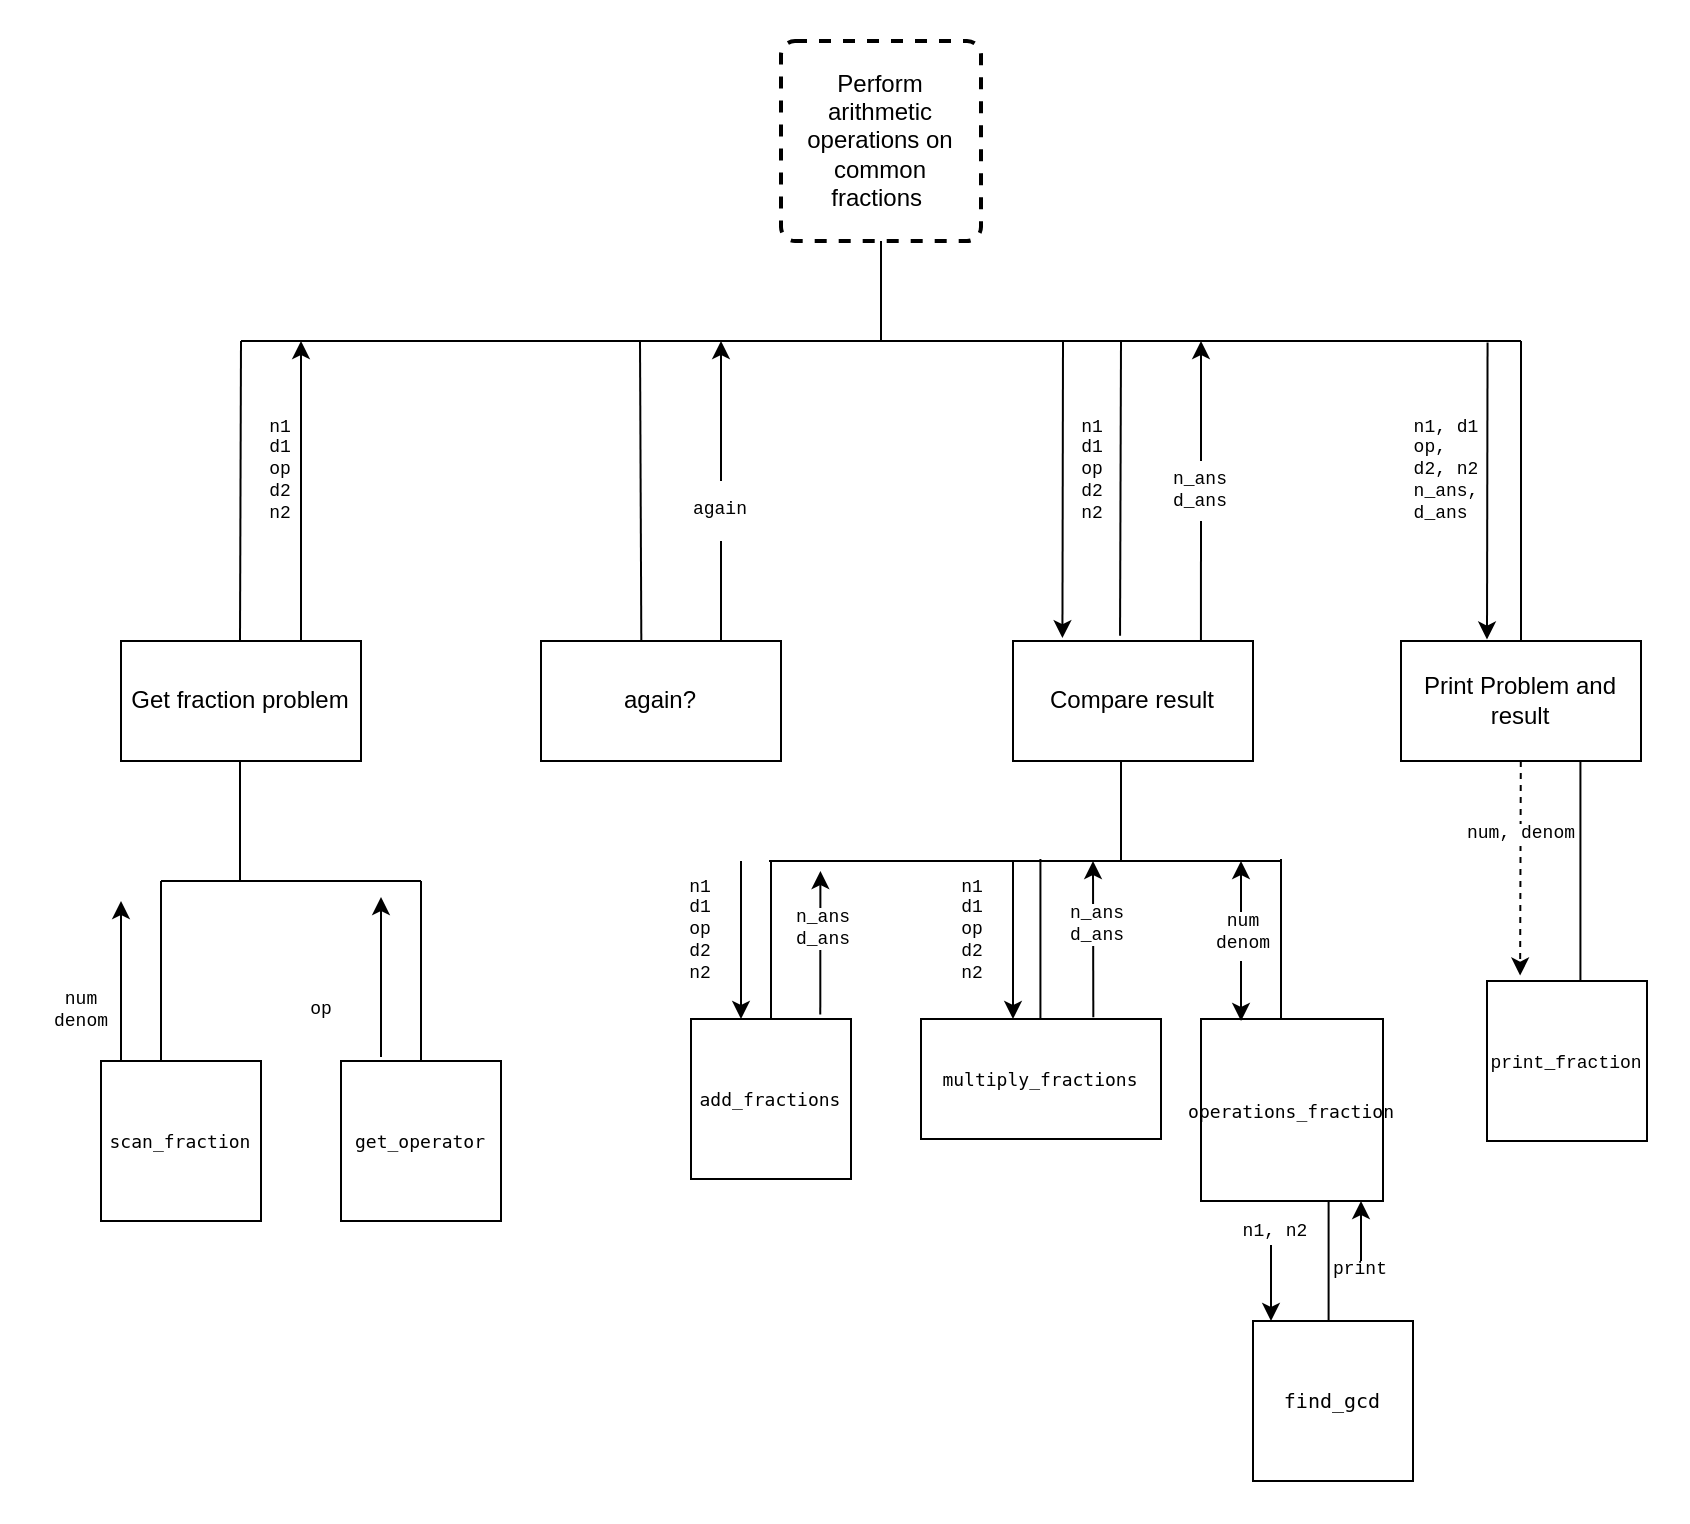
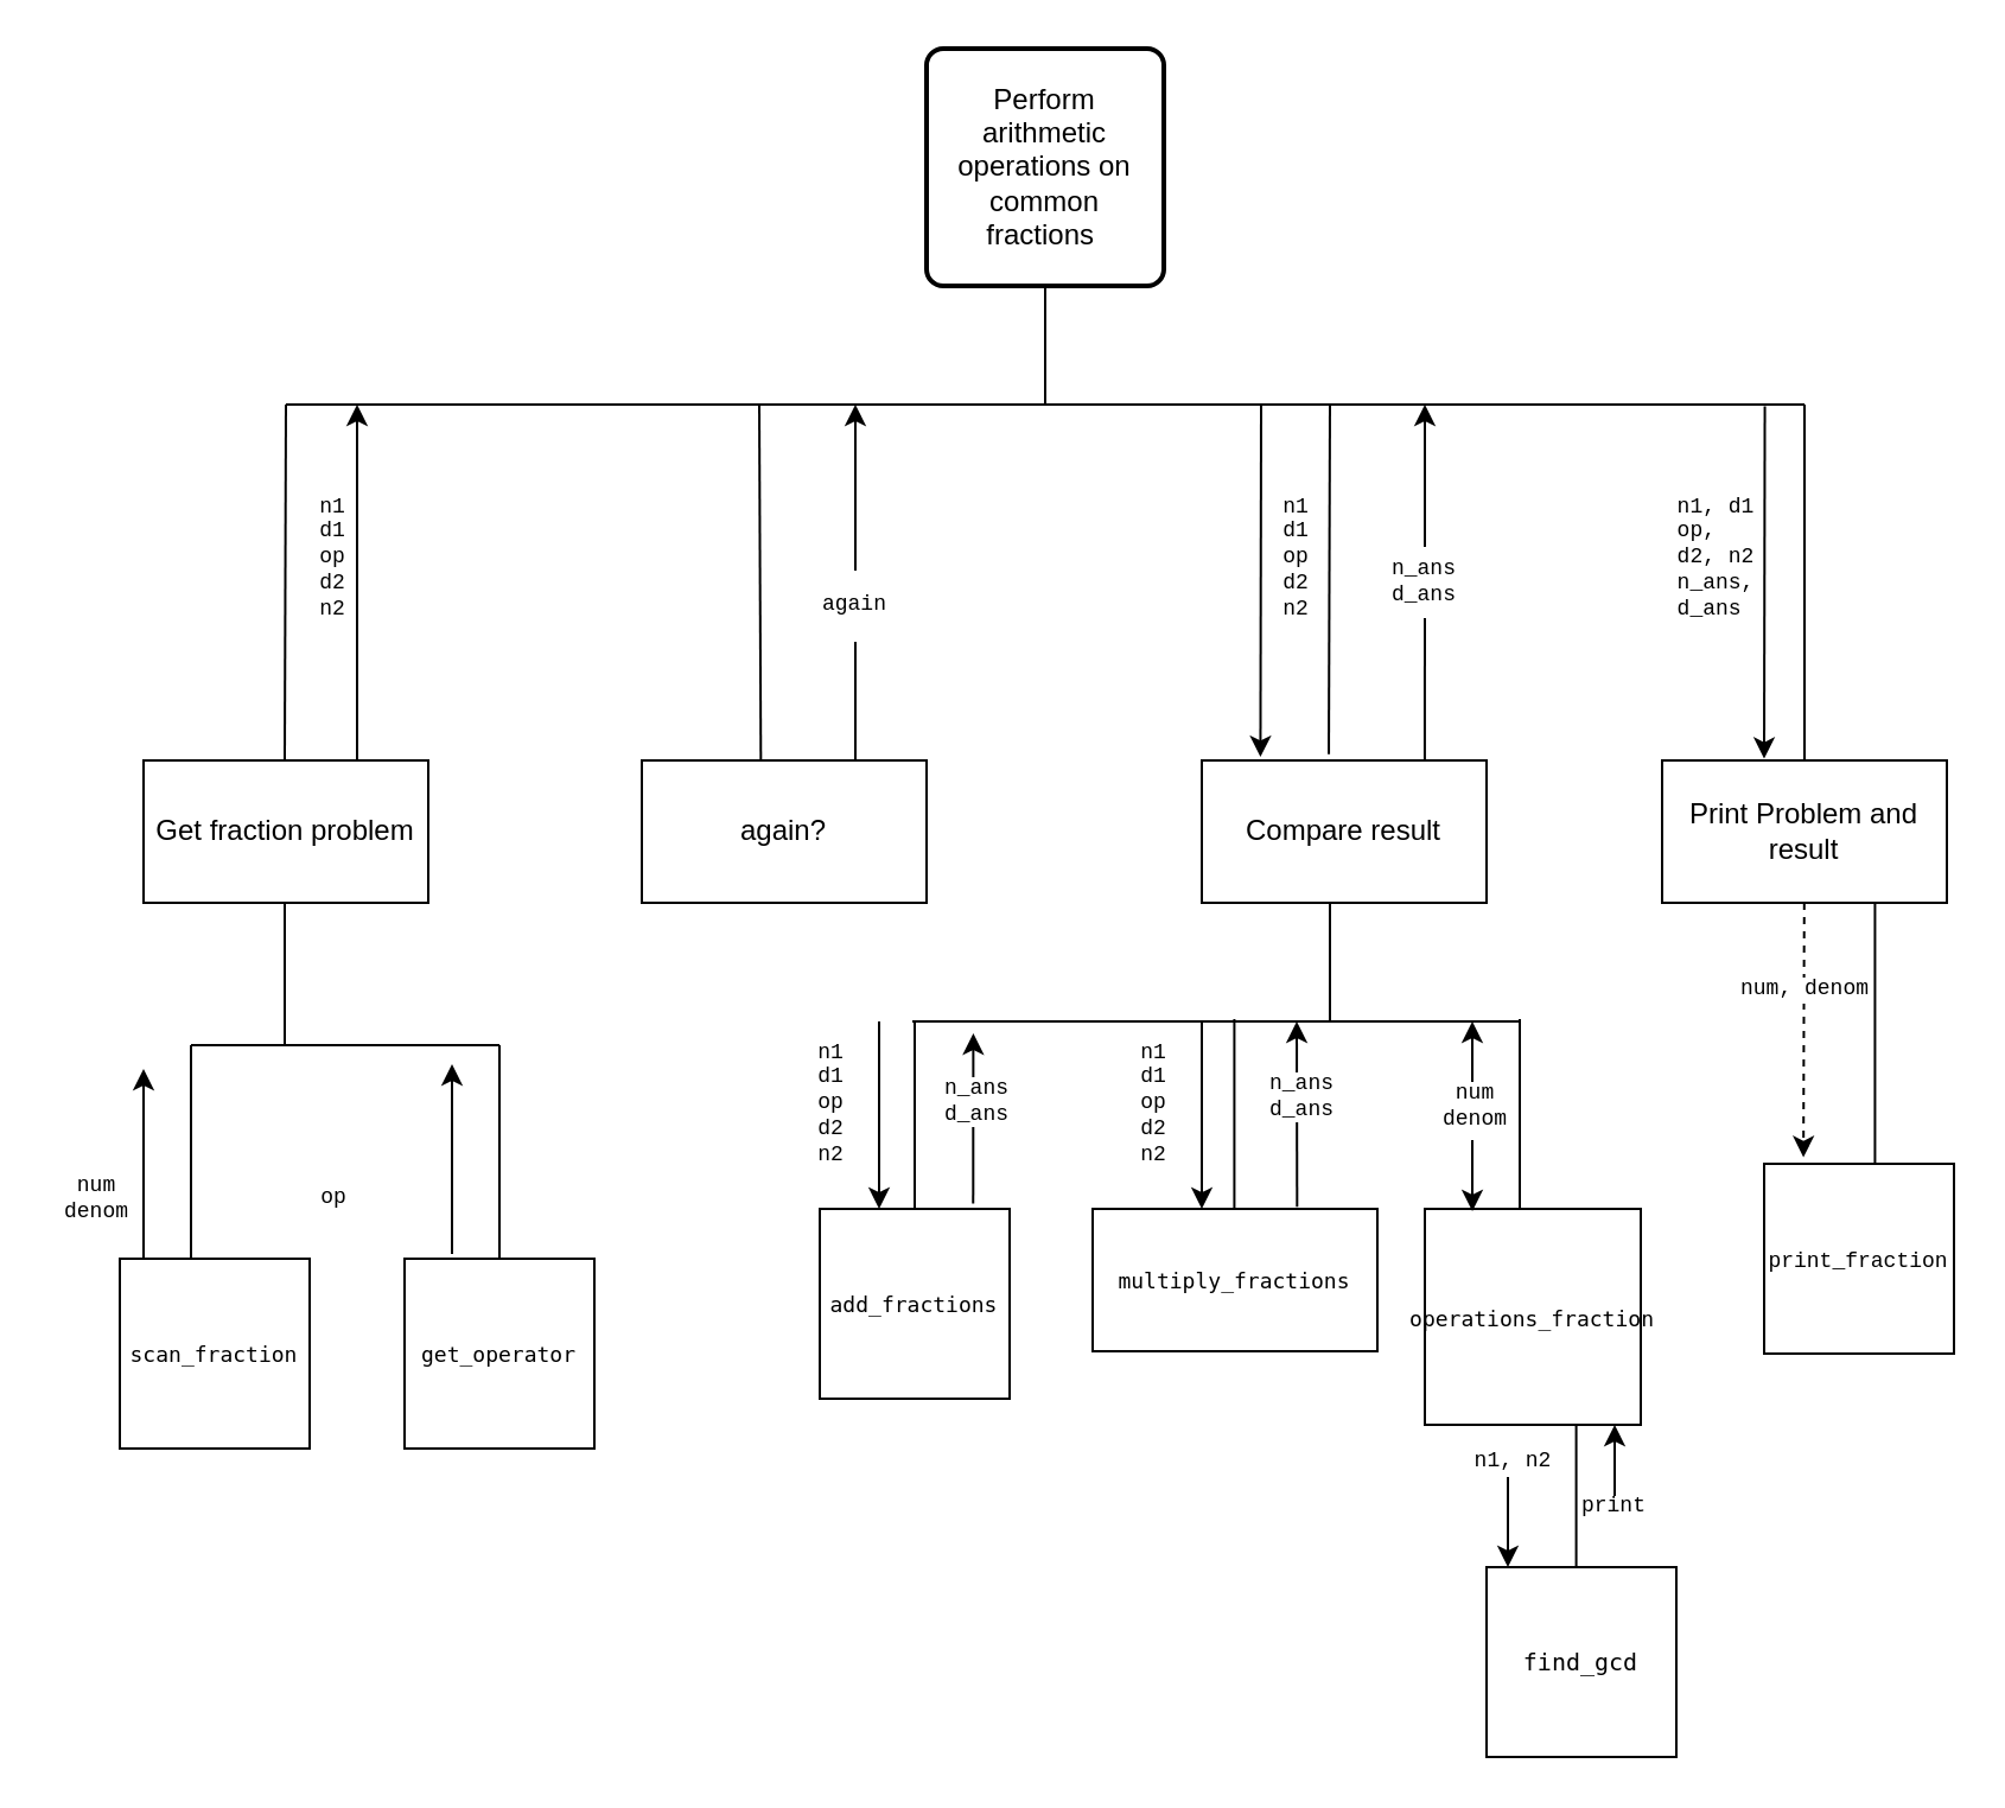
- <mxCell id="3" value="Perform arithmetic operations on common fractions&amp;nbsp;" style="rounded=1;whiteSpace=wrap;html=1;absoluteArcSize=1;arcSize=14;strokeWidth=2;dashed=1;" parent="1" vertex="1"><mxGeometry x="390" y="20" width="100" height="100" as="geometry" /></mxCell>
+ <mxCell id="3" value="Perform arithmetic operations on common fractions&amp;nbsp;" style="rounded=1;whiteSpace=wrap;html=1;absoluteArcSize=1;arcSize=14;strokeWidth=2;" parent="1" vertex="1"><mxGeometry x="390" y="20" width="100" height="100" as="geometry" /></mxCell>
- <mxCell id="48" value="op" style="text;html=1;align=center;verticalAlign=middle;resizable=0;points=[];autosize=1;strokeColor=none;fillColor=none;fontSize=9;fontFamily=Courier New;" vertex="1" parent="1"><mxGeometry x="145" y="495" width="30" height="20" as="geometry" /></mxCell>
+ <mxCell id="48" value="op" style="text;html=1;align=center;verticalAlign=middle;resizable=0;points=[];autosize=1;strokeColor=none;fillColor=none;fontSize=9;fontFamily=Courier New;" vertex="1" parent="1"><mxGeometry x="125" y="495" width="30" height="20" as="geometry" /></mxCell>
